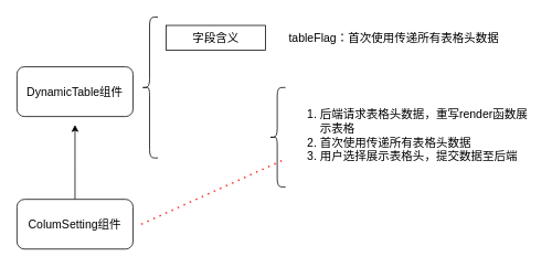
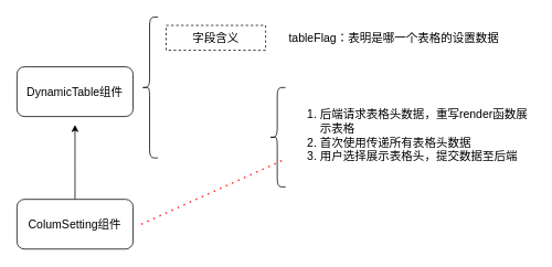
- <mxCell id="4" value="字段含义" style="rounded=0;whiteSpace=wrap;html=1;fontSize=14;" vertex="1" parent="1"><mxGeometry x="200" y="30" width="120" height="30" as="geometry" /></mxCell>
+ <mxCell id="4" value="字段含义" style="rounded=0;whiteSpace=wrap;html=1;fontSize=14;dashed=1;" vertex="1" parent="1"><mxGeometry x="200" y="30" width="120" height="30" as="geometry" /></mxCell>
- <mxCell id="10" value="tableFlag：首次使用传递所有表格头数据" style="text;html=1;strokeColor=none;fillColor=none;align=center;verticalAlign=middle;whiteSpace=wrap;rounded=0;fontSize=14;" vertex="1" parent="1"><mxGeometry x="320" y="30" width="310" height="30" as="geometry" /></mxCell>
+ <mxCell id="10" value="tableFlag：表明是哪一个表格的设置数据" style="text;html=1;strokeColor=none;fillColor=none;align=center;verticalAlign=middle;whiteSpace=wrap;rounded=0;fontSize=14;" vertex="1" parent="1"><mxGeometry x="320" y="30" width="310" height="30" as="geometry" /></mxCell>
